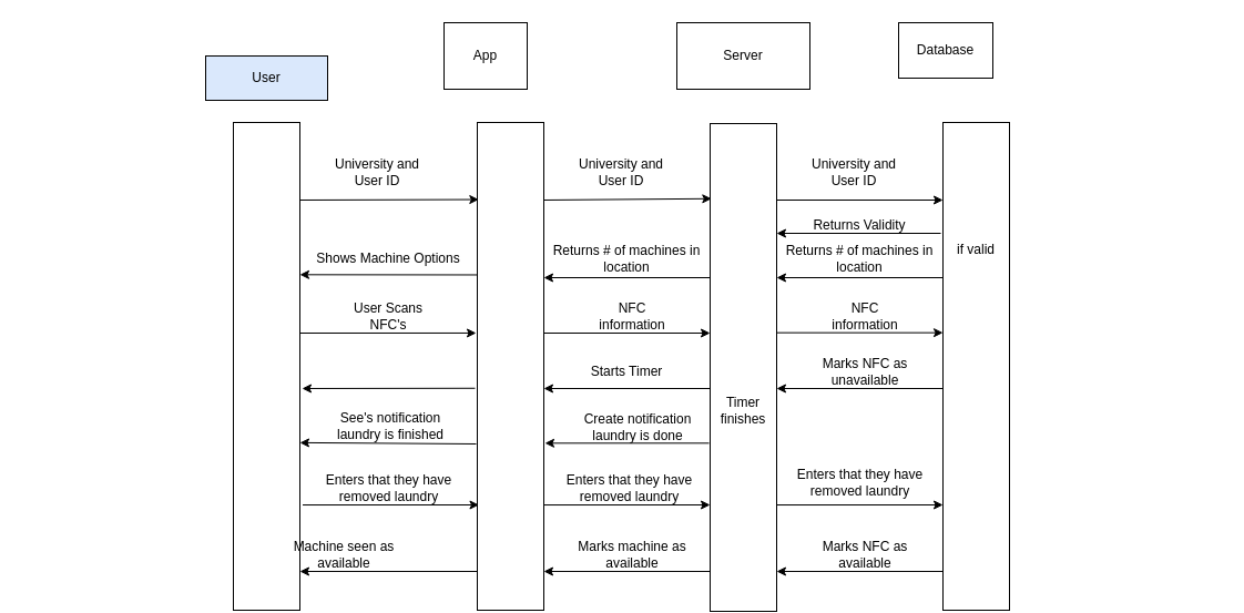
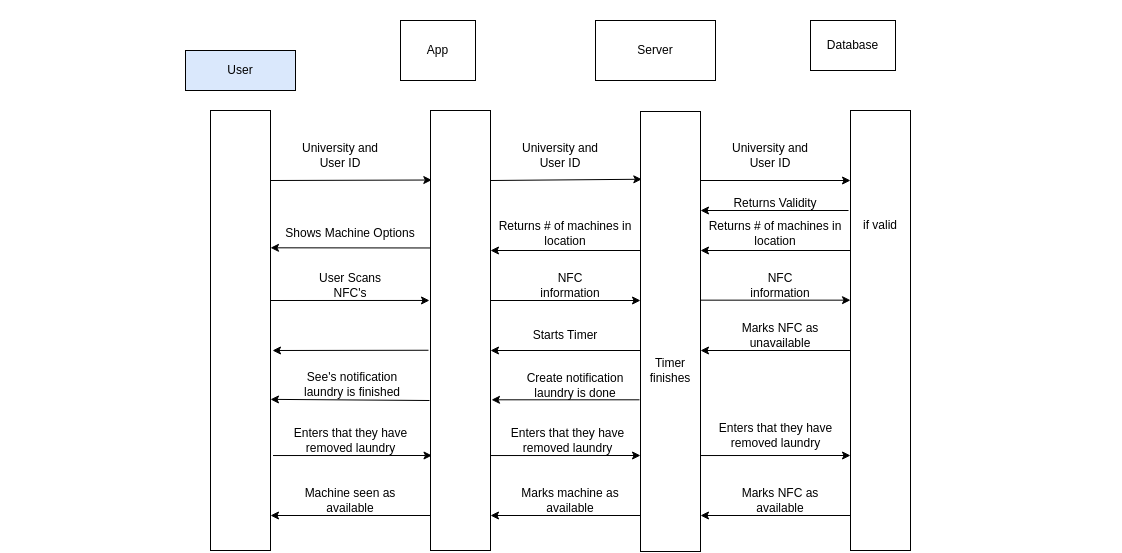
- <mxCell id="20" value="Server" style="rounded=0;whiteSpace=wrap;html=1;" parent="1" vertex="1"><mxGeometry x="610" y="20" width="120" height="60" as="geometry" /></mxCell>
+ <mxCell id="20" value="Server" style="rounded=0;whiteSpace=wrap;html=1;" parent="1" vertex="1"><mxGeometry x="595" y="20" width="120" height="60" as="geometry" /></mxCell>
- <mxCell id="52" value="Machine seen as available" style="text;html=1;align=center;verticalAlign=middle;whiteSpace=wrap;rounded=0;" parent="1" vertex="1"><mxGeometry x="250" y="485" width="120" height="30" as="geometry" /></mxCell>
+ <mxCell id="52" value="Machine seen as available" style="text;html=1;align=center;verticalAlign=middle;whiteSpace=wrap;rounded=0;" parent="1" vertex="1"><mxGeometry x="290" y="485" width="120" height="30" as="geometry" /></mxCell>
